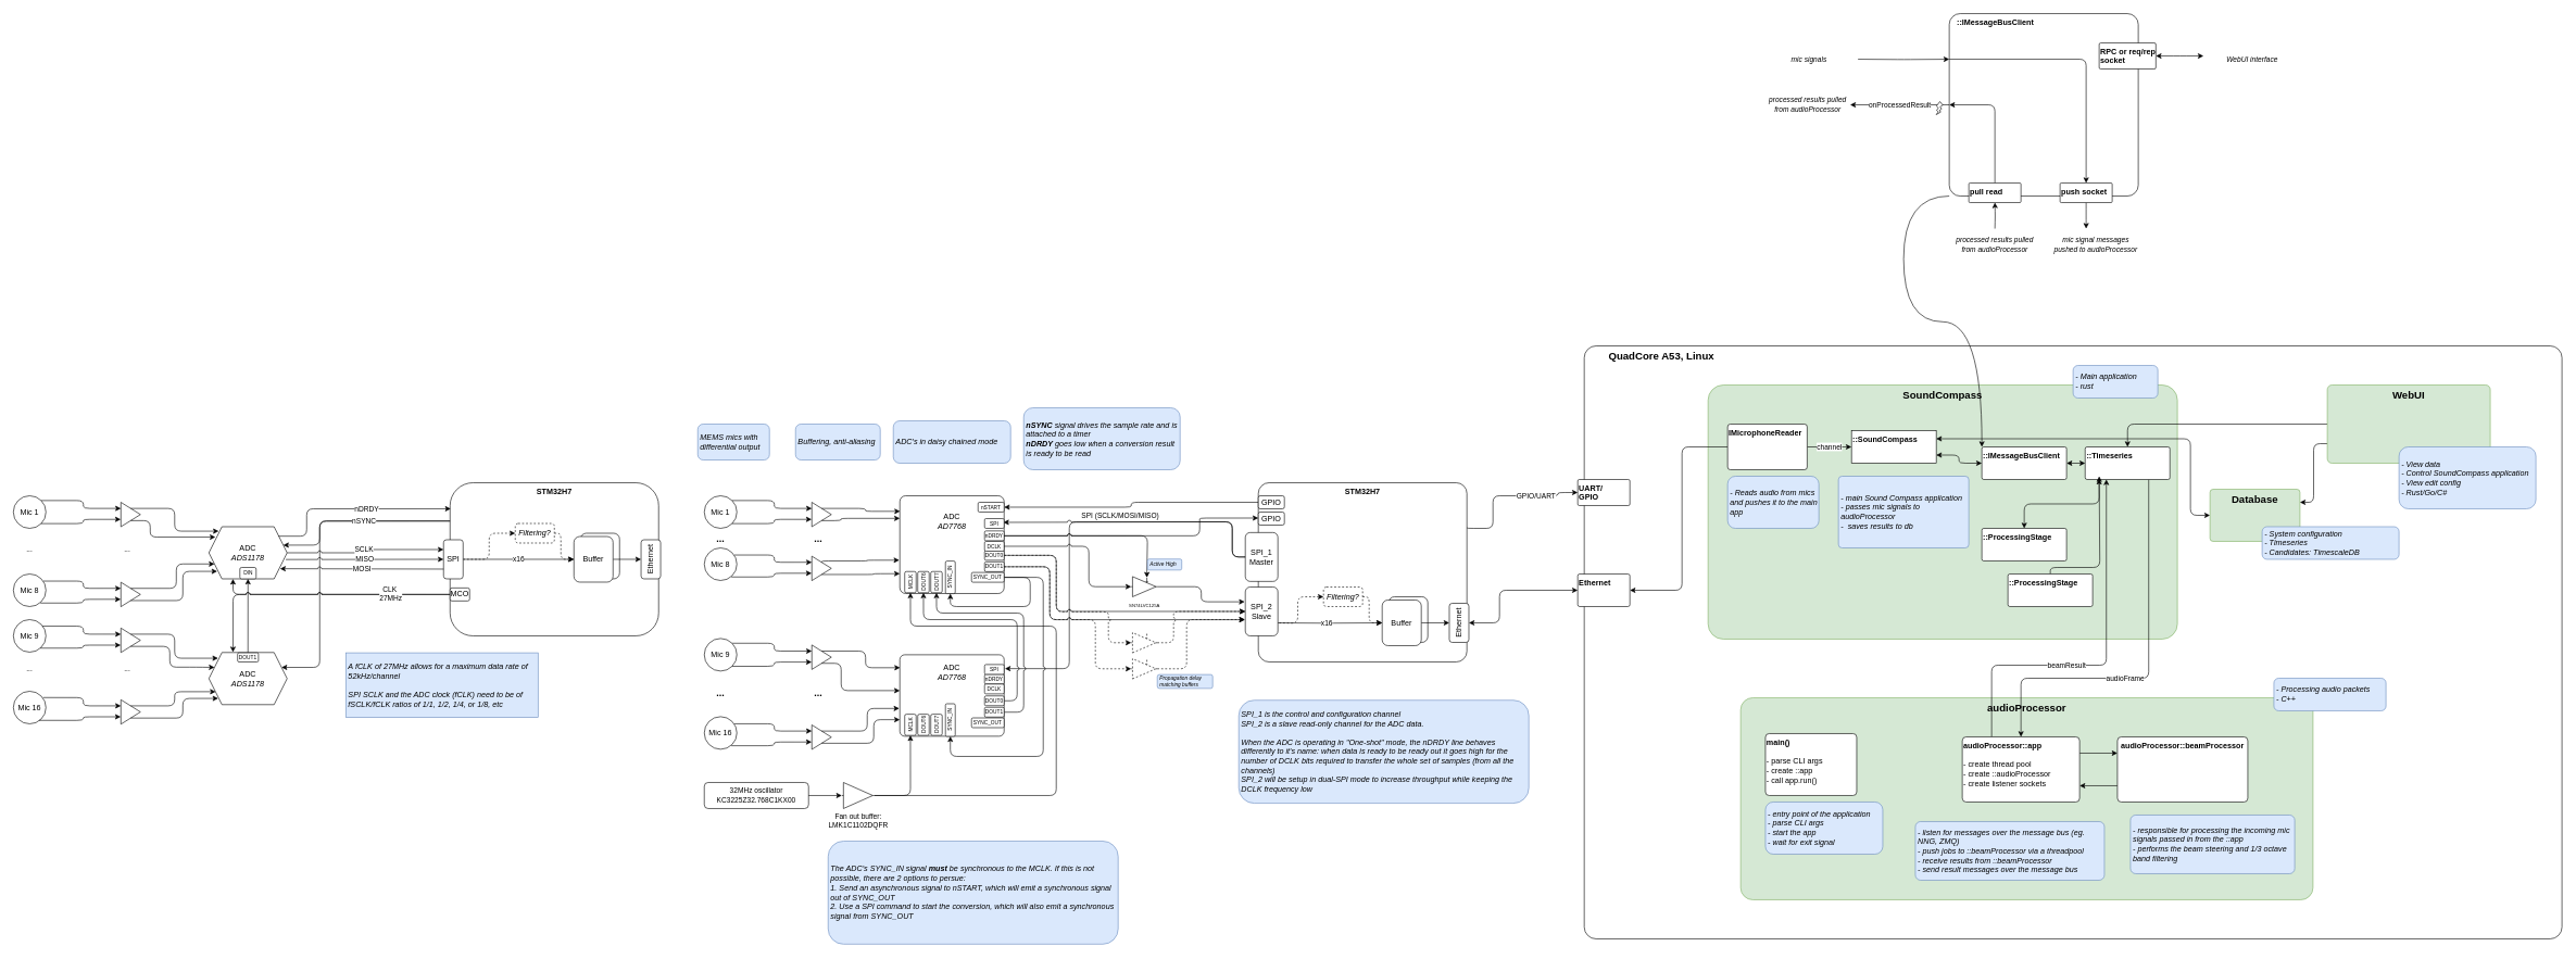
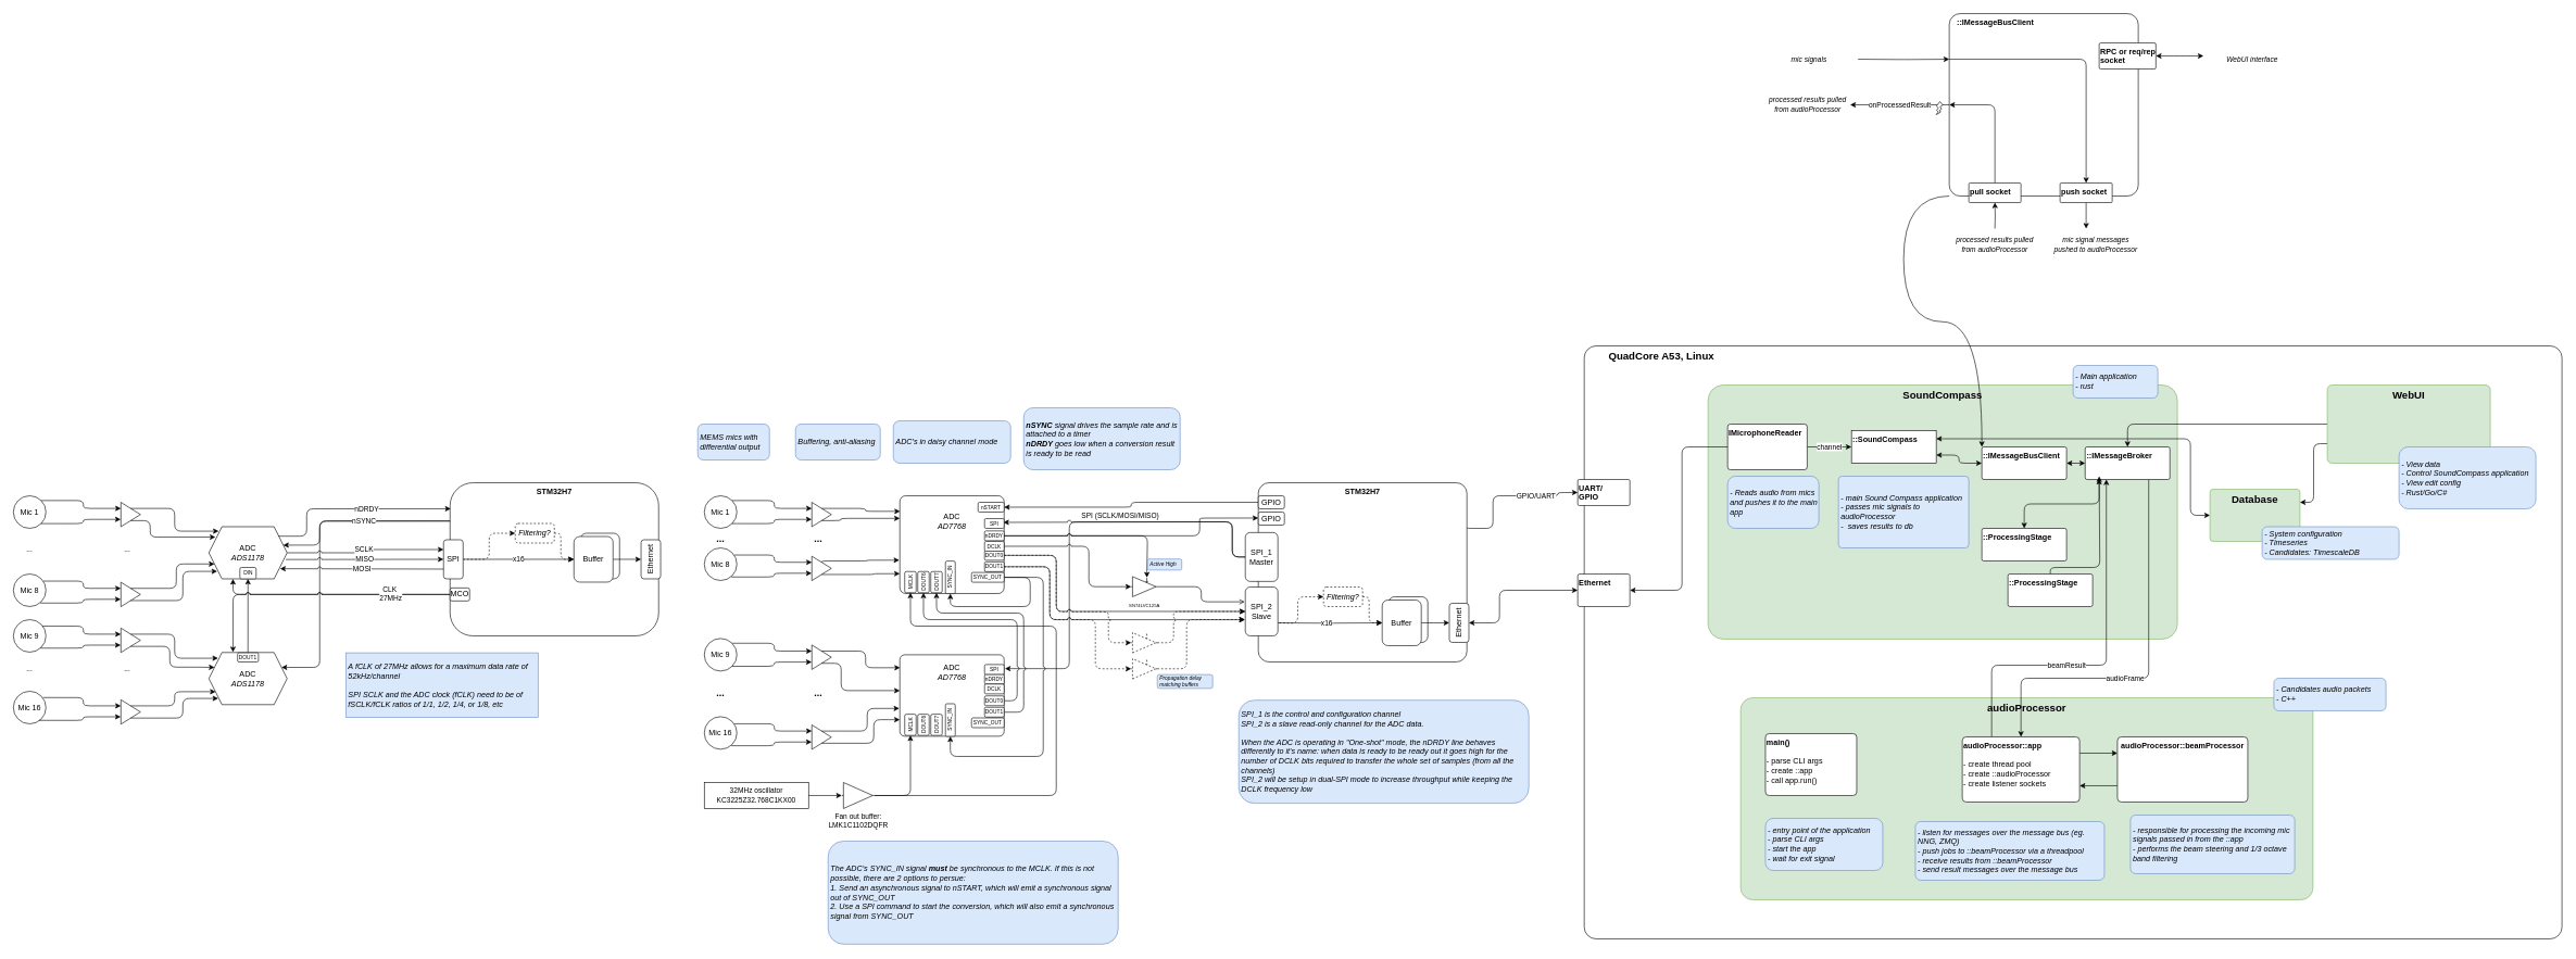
- <mxCell id="58" value="&lt;b&gt;pull read&lt;/b&gt;" style="rounded=1;whiteSpace=wrap;html=1;arcSize=6;horizontal=1;verticalAlign=top;align=left;" parent="6" vertex="1"><mxGeometry x="3020" y="280" width="80" height="30" as="geometry" /></mxCell>
+ <mxCell id="58" value="&lt;b&gt;pull socket&lt;/b&gt;" style="rounded=1;whiteSpace=wrap;html=1;arcSize=6;horizontal=1;verticalAlign=top;align=left;" parent="6" vertex="1"><mxGeometry x="3020" y="280" width="80" height="30" as="geometry" /></mxCell>
- <mxCell id="116" value="ADC's in daisy chained mode" style="rounded=1;whiteSpace=wrap;html=1;spacingLeft=2;align=left;fillColor=#dae8fc;strokeColor=#6c8ebf;fontStyle=2" parent="6" vertex="1"><mxGeometry x="1370" y="645" width="180" height="65" as="geometry" /></mxCell>
+ <mxCell id="116" value="ADC's in daisy channel mode" style="rounded=1;whiteSpace=wrap;html=1;spacingLeft=2;align=left;fillColor=#dae8fc;strokeColor=#6c8ebf;fontStyle=2" parent="6" vertex="1"><mxGeometry x="1370" y="645" width="180" height="65" as="geometry" /></mxCell>
- <mxCell id="67" value="&lt;b&gt;::Timeseries&lt;/b&gt;" style="rounded=1;whiteSpace=wrap;html=1;arcSize=6;horizontal=1;verticalAlign=top;align=left;" parent="6" vertex="1"><mxGeometry x="3198.5" y="685" width="130" height="50" as="geometry" /></mxCell>
+ <mxCell id="67" value="&lt;b&gt;::IMessageBroker&lt;/b&gt;" style="rounded=1;whiteSpace=wrap;html=1;arcSize=6;horizontal=1;verticalAlign=top;align=left;" parent="6" vertex="1"><mxGeometry x="3198.5" y="685" width="130" height="50" as="geometry" /></mxCell>
- <mxCell id="201" style="edgeStyle=orthogonalEdgeStyle;rounded=1;orthogonalLoop=1;jettySize=auto;html=1;exitX=1;exitY=0.5;exitDx=0;exitDy=0;exitPerimeter=0;entryX=-0.021;entryY=0.303;entryDx=0;entryDy=0;entryPerimeter=0;strokeColor=default;align=center;verticalAlign=middle;fontFamily=Helvetica;fontSize=11;fontColor=default;labelBackgroundColor=default;endArrow=classic;jumpStyle=arc;" parent="6" source="200" target="184" edge="1"><mxGeometry relative="1" as="geometry" /></mxCell>
+ <mxCell id="201" style="edgeStyle=orthogonalEdgeStyle;rounded=1;orthogonalLoop=1;jettySize=auto;html=1;exitX=1;exitY=0.5;exitDx=0;exitDy=0;exitPerimeter=0;entryX=-0.021;entryY=0.303;entryDx=0;entryDy=0;entryPerimeter=0;strokeColor=default;align=center;verticalAlign=middle;fontFamily=Helvetica;fontSize=11;fontColor=default;labelBackgroundColor=default;endArrow=open;jumpStyle=arc;" parent="6" source="200" target="184" edge="1"><mxGeometry relative="1" as="geometry" /></mxCell>
- <mxCell id="24" value="&lt;div style=&quot;&quot;&gt;- Processing audio packets&lt;/div&gt;&lt;div style=&quot;&quot;&gt;- C++&lt;/div&gt;" style="rounded=1;whiteSpace=wrap;html=1;spacingLeft=2;align=left;fillColor=#dae8fc;strokeColor=#6c8ebf;fontStyle=2" parent="6" vertex="1"><mxGeometry x="3488" y="1040" width="172" height="50" as="geometry" /></mxCell>
+ <mxCell id="24" value="&lt;div style=&quot;&quot;&gt;- Candidates audio packets&lt;/div&gt;&lt;div style=&quot;&quot;&gt;- C++&lt;/div&gt;" style="rounded=1;whiteSpace=wrap;html=1;spacingLeft=2;align=left;fillColor=#dae8fc;strokeColor=#6c8ebf;fontStyle=2" parent="6" vertex="1"><mxGeometry x="3488" y="1040" width="172" height="50" as="geometry" /></mxCell>
- <mxCell id="197" value="32MHz oscillator&lt;br&gt;KC3225Z32.768C1KX00" style="rounded=1;whiteSpace=wrap;html=1;fontFamily=Helvetica;fontSize=11;fontColor=default;labelBackgroundColor=default;" parent="6" vertex="1"><mxGeometry x="1080" y="1200" width="160" height="40" as="geometry" /></mxCell>
+ <mxCell id="197" value="32MHz oscillator&lt;br&gt;KC3225Z32.768C1KX00" style="whiteSpace=wrap;html=1;fontFamily=Helvetica;fontSize=11;fontColor=default;labelBackgroundColor=default;rounded=0;" parent="6" vertex="1"><mxGeometry x="1080" y="1200" width="160" height="40" as="geometry" /></mxCell>
- <mxCell id="13" value="&lt;div style=&quot;&quot;&gt;&lt;span style=&quot;background-color: initial;&quot;&gt;- entry point of the application&lt;/span&gt;&lt;/div&gt;&lt;div style=&quot;&quot;&gt;&lt;span style=&quot;background-color: initial;&quot;&gt;- parse CLI args&lt;/span&gt;&lt;/div&gt;&lt;div style=&quot;&quot;&gt;&lt;span style=&quot;background-color: initial;&quot;&gt;- start the app&amp;nbsp;&lt;/span&gt;&lt;/div&gt;&lt;div style=&quot;&quot;&gt;&lt;span style=&quot;background-color: initial;&quot;&gt;- wait for exit signal&lt;/span&gt;&lt;/div&gt;" style="rounded=1;whiteSpace=wrap;html=1;spacingLeft=2;align=left;fillColor=#dae8fc;strokeColor=#6c8ebf;fontStyle=2" parent="6" vertex="1"><mxGeometry x="2708" y="1230" width="180" height="80" as="geometry" /></mxCell>
+ <mxCell id="13" value="&lt;div style=&quot;&quot;&gt;&lt;span style=&quot;background-color: initial;&quot;&gt;- entry point of the application&lt;/span&gt;&lt;/div&gt;&lt;div style=&quot;&quot;&gt;&lt;span style=&quot;background-color: initial;&quot;&gt;- parse CLI args&lt;/span&gt;&lt;/div&gt;&lt;div style=&quot;&quot;&gt;&lt;span style=&quot;background-color: initial;&quot;&gt;- start the app&amp;nbsp;&lt;/span&gt;&lt;/div&gt;&lt;div style=&quot;&quot;&gt;&lt;span style=&quot;background-color: initial;&quot;&gt;- wait for exit signal&lt;/span&gt;&lt;/div&gt;" style="rounded=1;whiteSpace=wrap;html=1;spacingLeft=2;align=left;fillColor=#dae8fc;strokeColor=#6c8ebf;fontStyle=2" parent="6" vertex="1"><mxGeometry x="2708" y="1255" width="180" height="80" as="geometry" /></mxCell>
